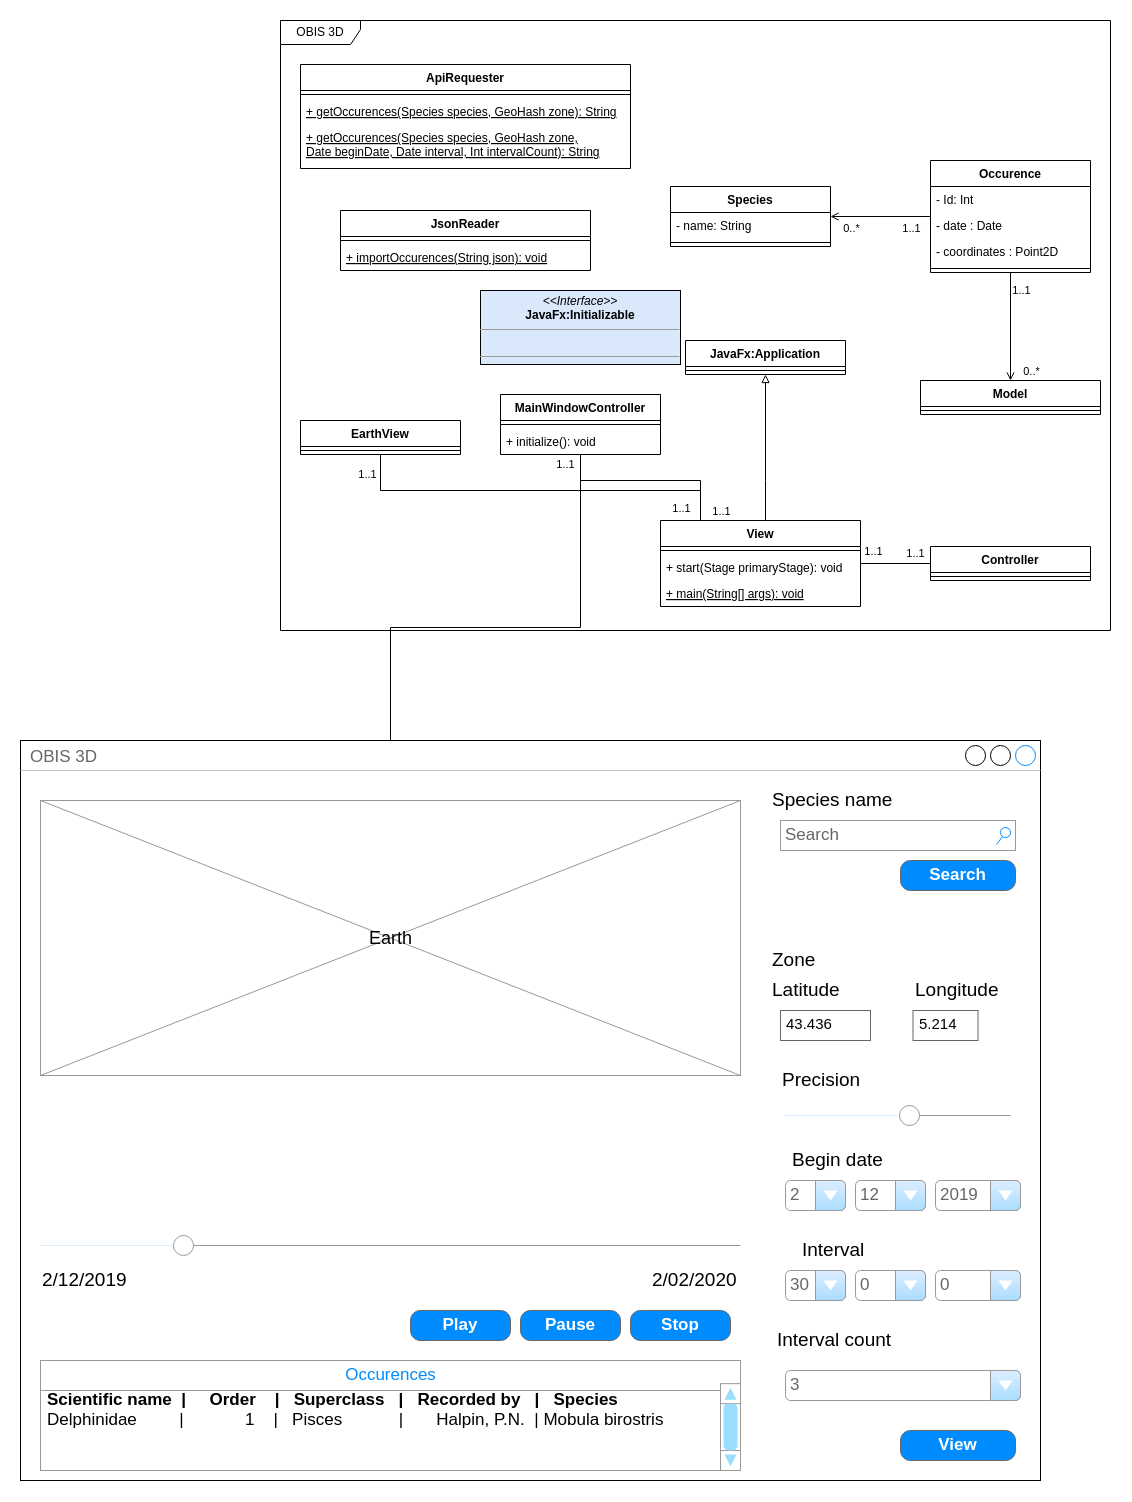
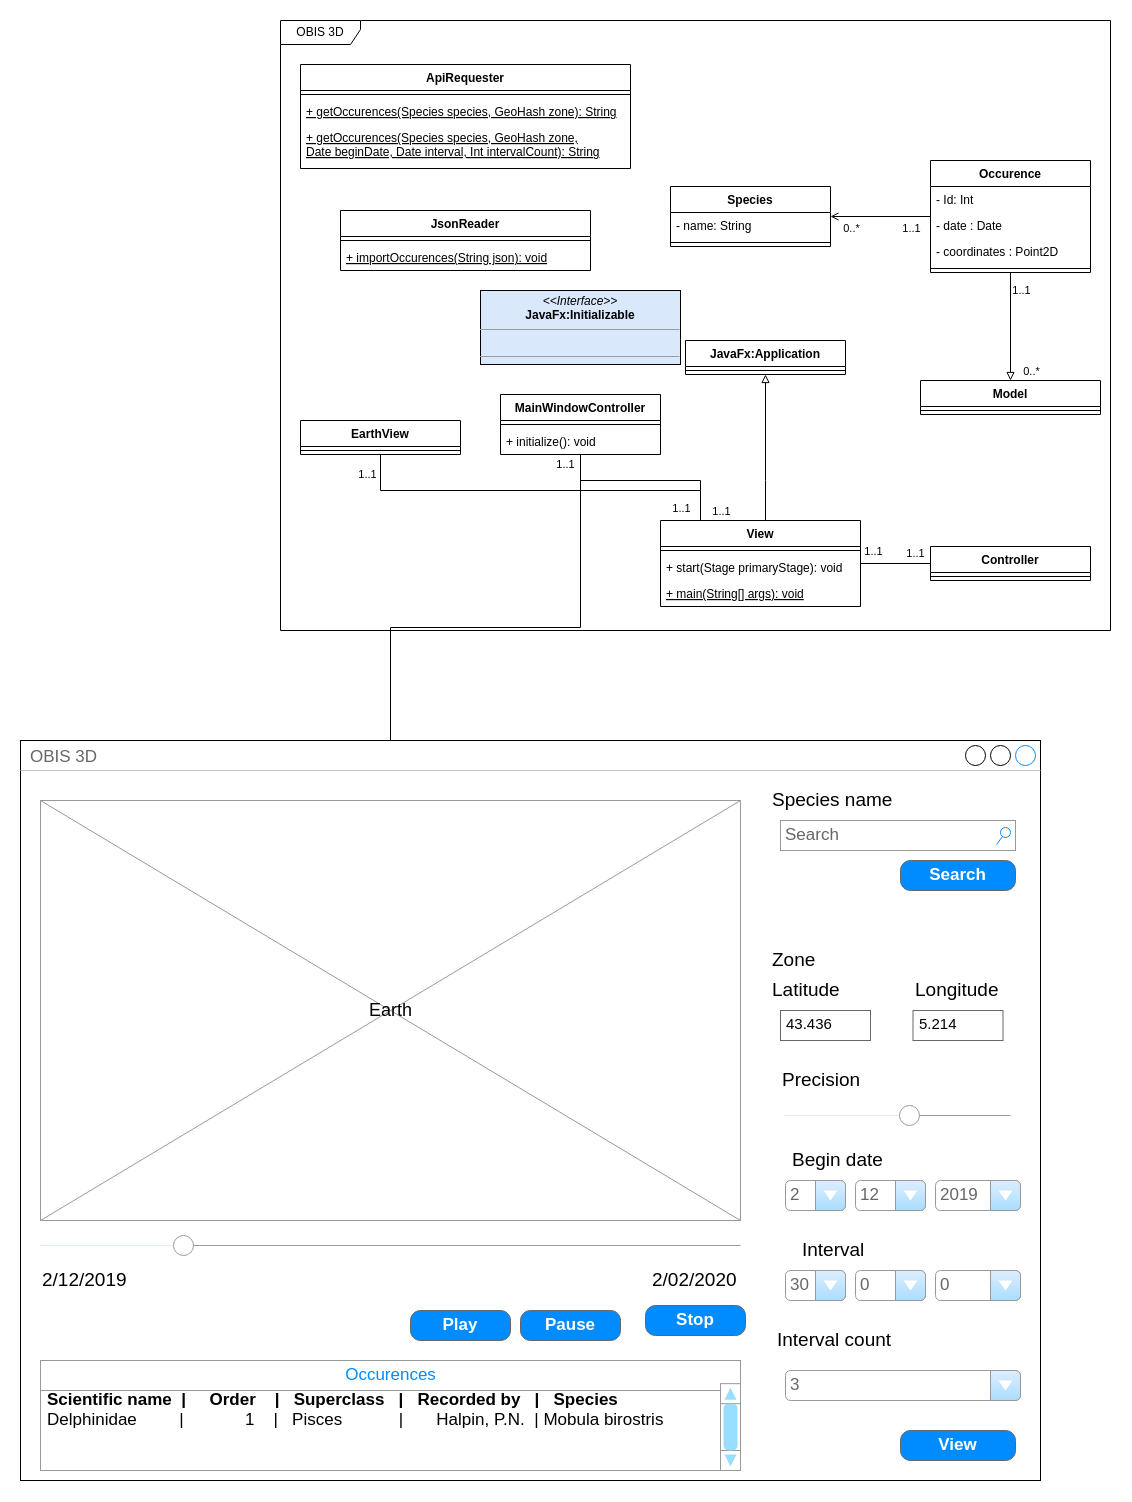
- <mxCell id="23" style="edgeStyle=orthogonalEdgeStyle;rounded=0;orthogonalLoop=1;jettySize=auto;html=1;endArrow=open;endFill=0;" parent="1" source="8" target="3" edge="1"><mxGeometry relative="1" as="geometry"><mxPoint x="1050" y="240" as="sourcePoint" /><mxPoint x="950" y="240" as="targetPoint" /></mxGeometry></mxCell>
+ <mxCell id="23" style="edgeStyle=orthogonalEdgeStyle;rounded=0;orthogonalLoop=1;jettySize=auto;html=1;endArrow=block;endFill=0;" parent="1" source="8" target="3" edge="1"><mxGeometry relative="1" as="geometry"><mxPoint x="1050" y="240" as="sourcePoint" /><mxPoint x="950" y="240" as="targetPoint" /></mxGeometry></mxCell>
- <mxCell id="72" value="Earth" style="verticalLabelPosition=middle;shadow=0;dashed=0;align=center;html=1;verticalAlign=middle;strokeWidth=1;shape=mxgraph.mockup.graphics.simpleIcon;strokeColor=#999999;fontSize=18;labelPosition=center;" vertex="1" parent="1"><mxGeometry x="40" y="800" width="700" height="275" as="geometry" /></mxCell>
+ <mxCell id="72" value="Earth" style="verticalLabelPosition=middle;shadow=0;dashed=0;align=center;html=1;verticalAlign=middle;strokeWidth=1;shape=mxgraph.mockup.graphics.simpleIcon;strokeColor=#999999;fontSize=18;labelPosition=center;" vertex="1" parent="1"><mxGeometry x="40" y="800" width="700" height="420" as="geometry" /></mxCell>
- <mxCell id="69" value="&lt;font color=&quot;#000000&quot;&gt;&lt;span style=&quot;font-size: 15px&quot;&gt;5.214&lt;/span&gt;&lt;/font&gt;" style="strokeWidth=1;shadow=0;dashed=0;align=center;html=1;shape=mxgraph.mockup.text.textBox;fontColor=#666666;align=left;fontSize=17;spacingLeft=4;spacingTop=-3;strokeColor=#666666;mainText=" vertex="1" parent="1"><mxGeometry x="912.5" y="1010" width="65" height="30" as="geometry" /></mxCell>
+ <mxCell id="69" value="&lt;font color=&quot;#000000&quot;&gt;&lt;span style=&quot;font-size: 15px&quot;&gt;5.214&lt;/span&gt;&lt;/font&gt;" style="strokeWidth=1;shadow=0;dashed=0;align=center;html=1;shape=mxgraph.mockup.text.textBox;fontColor=#666666;align=left;fontSize=17;spacingLeft=4;spacingTop=-3;strokeColor=#666666;mainText=" vertex="1" parent="1"><mxGeometry x="912.5" y="1010" width="90" height="30" as="geometry" /></mxCell>
- <mxCell id="84" value="Stop" style="strokeWidth=1;shadow=0;dashed=0;align=center;html=1;shape=mxgraph.mockup.buttons.button;strokeColor=#666666;fontColor=#ffffff;mainText=;buttonStyle=round;fontSize=17;fontStyle=1;fillColor=#008cff;whiteSpace=wrap;" vertex="1" parent="1"><mxGeometry x="630" y="1310" width="100" height="30" as="geometry" /></mxCell>
+ <mxCell id="84" value="Stop" style="strokeWidth=1;shadow=0;dashed=0;align=center;html=1;shape=mxgraph.mockup.buttons.button;strokeColor=#666666;fontColor=#ffffff;mainText=;buttonStyle=round;fontSize=17;fontStyle=1;fillColor=#008cff;whiteSpace=wrap;" vertex="1" parent="1"><mxGeometry x="645" y="1305" width="100" height="30" as="geometry" /></mxCell>
